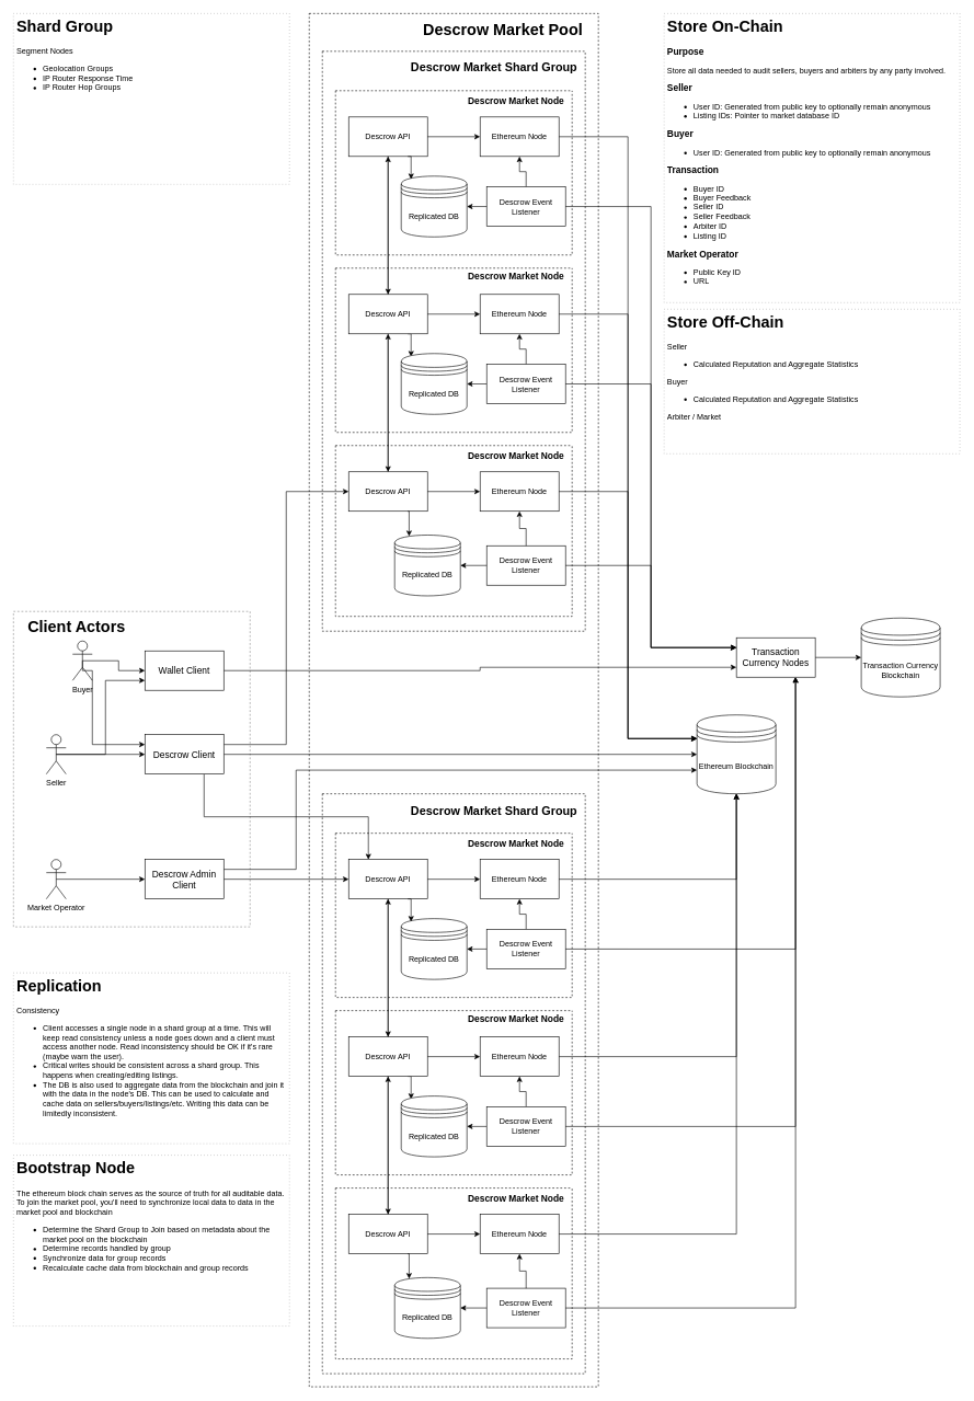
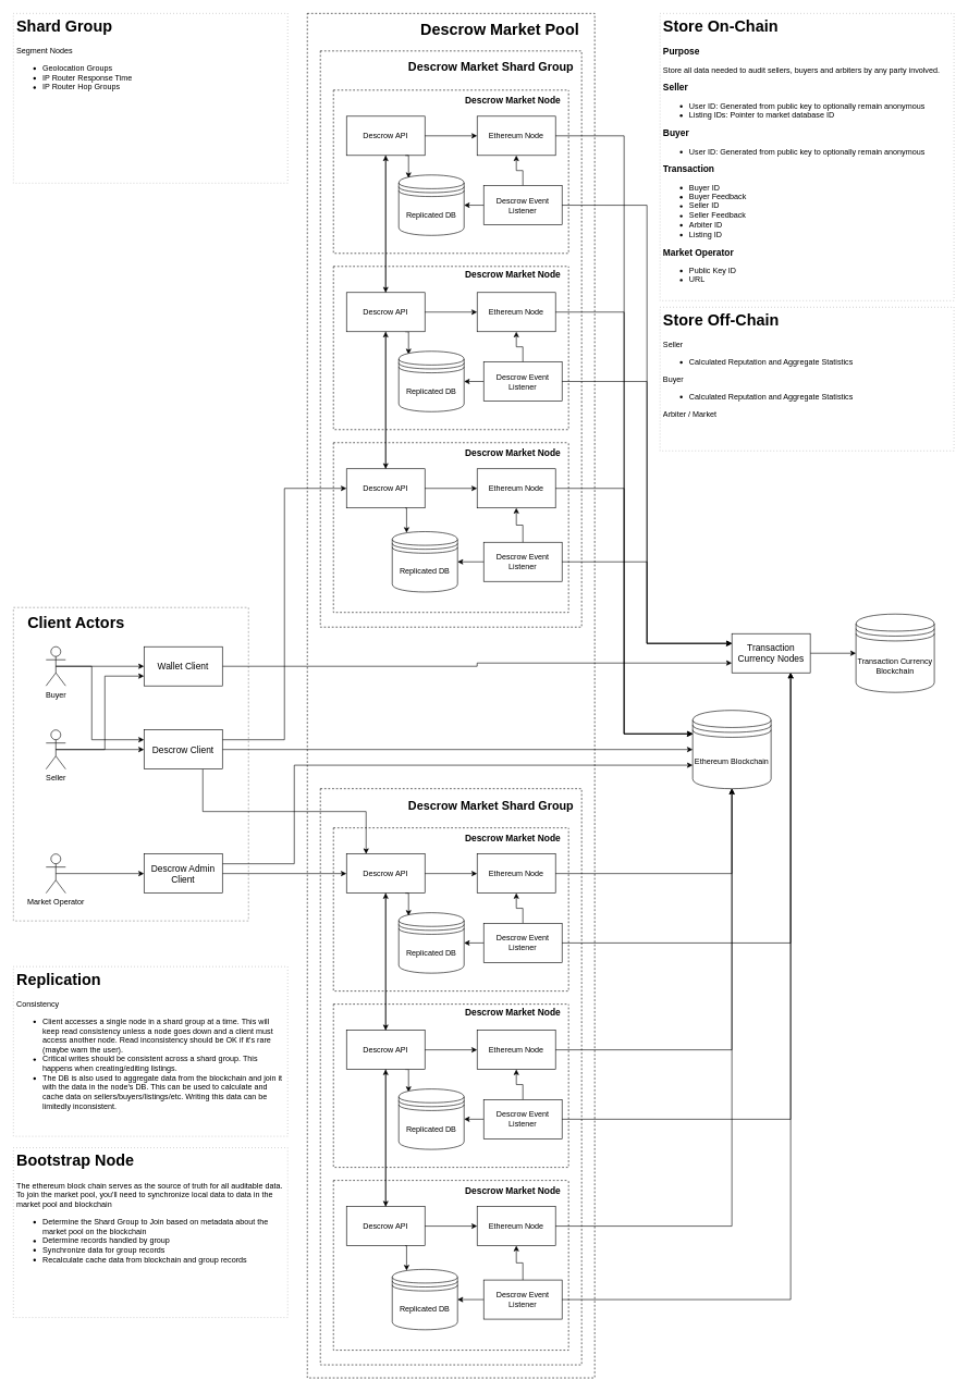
- <mxCell id="9" value="Buyer" style="shape=umlActor;verticalLabelPosition=bottom;verticalAlign=top;html=1;outlineConnect=0;" parent="1" vertex="1"><mxGeometry x="110" y="975" width="30" height="60" as="geometry" /></mxCell>
+ <mxCell id="9" value="Buyer" style="shape=umlActor;verticalLabelPosition=bottom;verticalAlign=top;html=1;outlineConnect=0;" parent="1" vertex="1"><mxGeometry x="70" y="990" width="30" height="60" as="geometry" /></mxCell>
